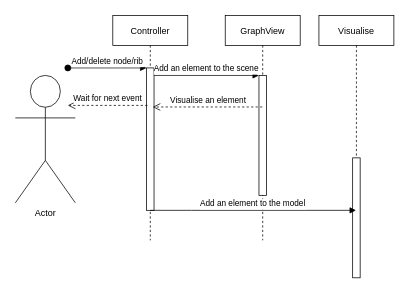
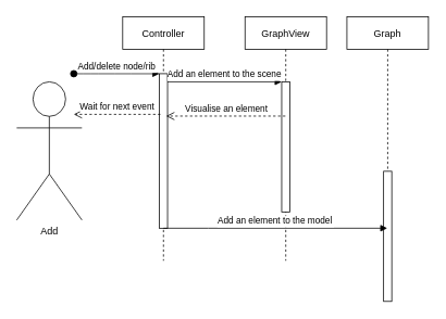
- <mxCell id="9" value="Visualise" style="shape=umlLifeline;perimeter=lifelinePerimeter;container=1;collapsible=0;recursiveResize=0;rounded=0;shadow=0;strokeWidth=1;" parent="1" vertex="1"><mxGeometry x="425" y="20" width="100" height="300" as="geometry" /></mxCell>
+ <mxCell id="9" value="Graph" style="shape=umlLifeline;perimeter=lifelinePerimeter;container=1;collapsible=0;recursiveResize=0;rounded=0;shadow=0;strokeWidth=1;" parent="1" vertex="1"><mxGeometry x="425" y="20" width="100" height="300" as="geometry" /></mxCell>
- <mxCell id="8" value="Actor" style="shape=umlActor;verticalLabelPosition=bottom;verticalAlign=top;html=1;outlineConnect=0;" parent="1" vertex="1"><mxGeometry x="20" y="100" width="80" height="170" as="geometry" /></mxCell>
+ <mxCell id="8" value="Add" style="shape=umlActor;verticalLabelPosition=bottom;verticalAlign=top;html=1;outlineConnect=0;" parent="1" vertex="1"><mxGeometry x="20" y="100" width="80" height="170" as="geometry" /></mxCell>
